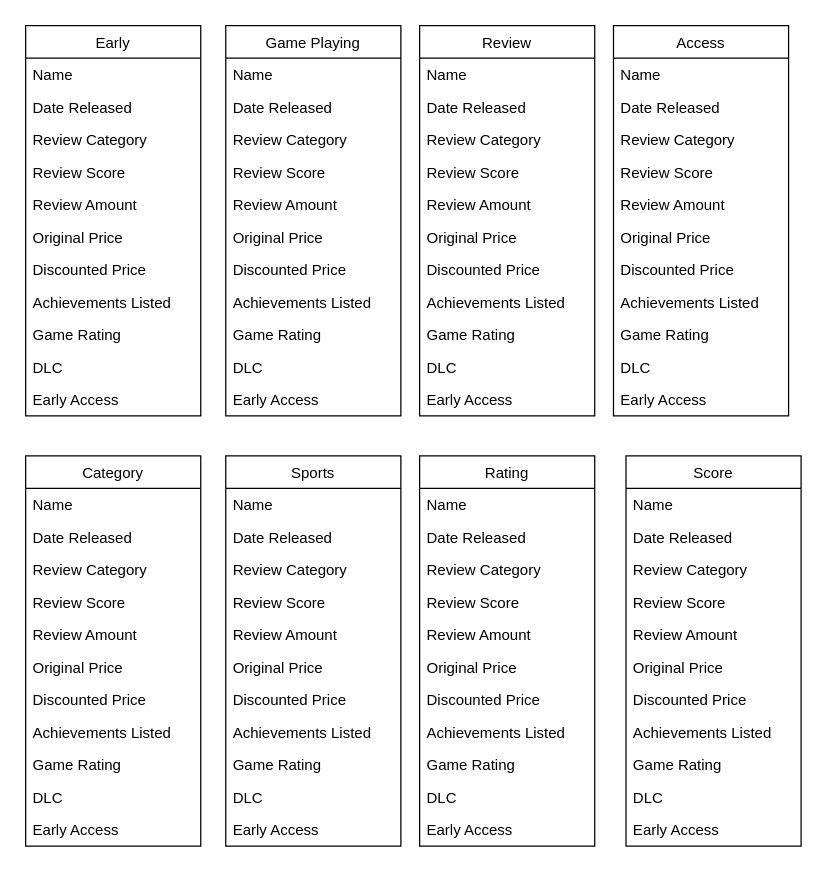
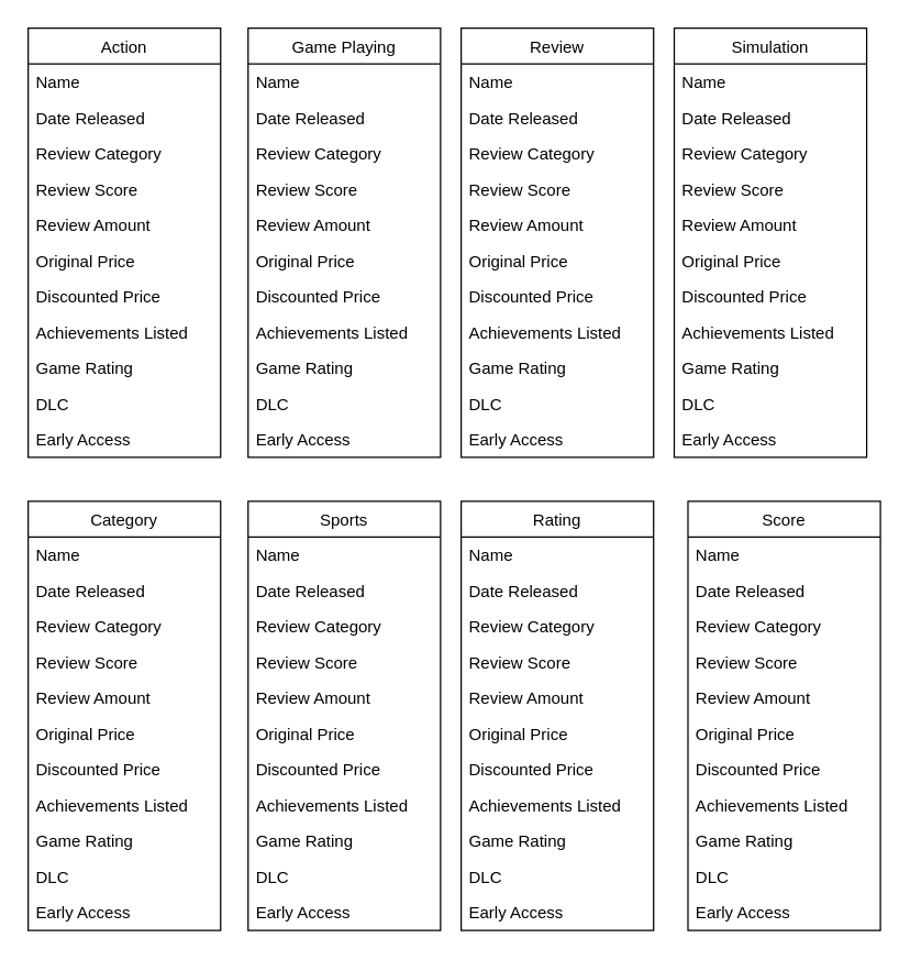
- <mxCell id="2" value="Early" style="swimlane;fontStyle=0;childLayout=stackLayout;horizontal=1;startSize=26;horizontalStack=0;resizeParent=1;resizeParentMax=0;resizeLast=0;collapsible=1;marginBottom=0;" vertex="1" parent="1"><mxGeometry x="20" y="20" width="140" height="312" as="geometry" /></mxCell>
+ <mxCell id="2" value="Action" style="swimlane;fontStyle=0;childLayout=stackLayout;horizontal=1;startSize=26;horizontalStack=0;resizeParent=1;resizeParentMax=0;resizeLast=0;collapsible=1;marginBottom=0;" vertex="1" parent="1"><mxGeometry x="20" y="20" width="140" height="312" as="geometry" /></mxCell>
- <mxCell id="38" value="Access" style="swimlane;fontStyle=0;childLayout=stackLayout;horizontal=1;startSize=26;horizontalStack=0;resizeParent=1;resizeParentMax=0;resizeLast=0;collapsible=1;marginBottom=0;" vertex="1" parent="1"><mxGeometry x="490" y="20" width="140" height="312" as="geometry" /></mxCell>
+ <mxCell id="38" value="Simulation" style="swimlane;fontStyle=0;childLayout=stackLayout;horizontal=1;startSize=26;horizontalStack=0;resizeParent=1;resizeParentMax=0;resizeLast=0;collapsible=1;marginBottom=0;" vertex="1" parent="1"><mxGeometry x="490" y="20" width="140" height="312" as="geometry" /></mxCell>
